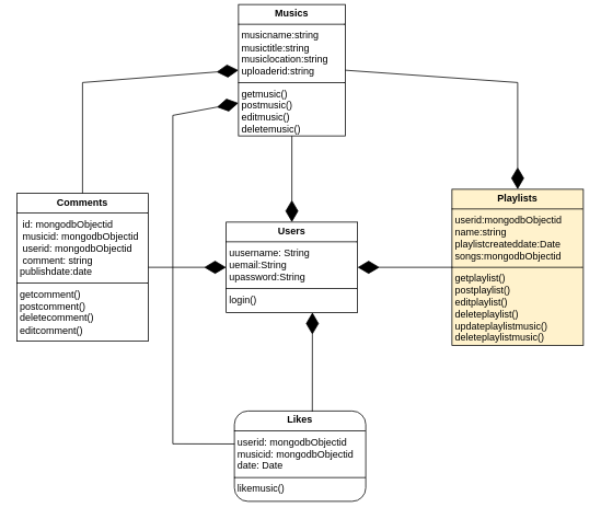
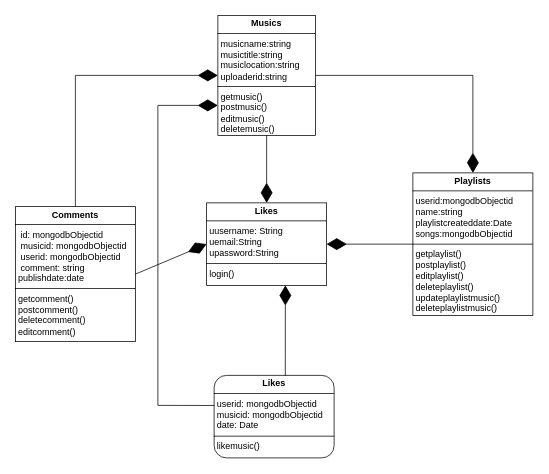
- <mxCell id="3" value="&lt;p style=&quot;margin:0px;margin-top:4px;text-align:center;&quot;&gt;&lt;b&gt;Musics&lt;/b&gt;&lt;/p&gt;&lt;hr size=&quot;1&quot; style=&quot;border-style:solid;&quot;&gt;&lt;p style=&quot;margin:0px;margin-left:4px;&quot;&gt;musicname:string&lt;/p&gt;&lt;p style=&quot;margin:0px;margin-left:4px;&quot;&gt;musictitle:string&lt;/p&gt;&lt;p style=&quot;margin:0px;margin-left:4px;&quot;&gt;musiclocation:string&lt;/p&gt;&lt;p style=&quot;margin:0px;margin-left:4px;&quot;&gt;uploaderid:string&lt;/p&gt;&lt;hr size=&quot;1&quot; style=&quot;border-style:solid;&quot;&gt;&lt;p style=&quot;margin:0px;margin-left:4px;&quot;&gt;getmusic()&lt;/p&gt;&lt;p style=&quot;margin:0px;margin-left:4px;&quot;&gt;postmusic()&lt;/p&gt;&lt;p style=&quot;margin:0px;margin-left:4px;&quot;&gt;editmusic()&lt;/p&gt;&lt;p style=&quot;margin:0px;margin-left:4px;&quot;&gt;deletemusic()&lt;/p&gt;" style="verticalAlign=top;align=left;overflow=fill;html=1;whiteSpace=wrap;" parent="1" vertex="1"><mxGeometry x="290" y="5" width="130" height="160" as="geometry" /></mxCell>
+ <mxCell id="3" value="&lt;p style=&quot;margin:0px;margin-top:4px;text-align:center;&quot;&gt;&lt;b&gt;Musics&lt;/b&gt;&lt;/p&gt;&lt;hr size=&quot;1&quot; style=&quot;border-style:solid;&quot;&gt;&lt;p style=&quot;margin:0px;margin-left:4px;&quot;&gt;musicname:string&lt;/p&gt;&lt;p style=&quot;margin:0px;margin-left:4px;&quot;&gt;musictitle:string&lt;/p&gt;&lt;p style=&quot;margin:0px;margin-left:4px;&quot;&gt;musiclocation:string&lt;/p&gt;&lt;p style=&quot;margin:0px;margin-left:4px;&quot;&gt;uploaderid:string&lt;/p&gt;&lt;hr size=&quot;1&quot; style=&quot;border-style:solid;&quot;&gt;&lt;p style=&quot;margin:0px;margin-left:4px;&quot;&gt;getmusic()&lt;/p&gt;&lt;p style=&quot;margin:0px;margin-left:4px;&quot;&gt;postmusic()&lt;/p&gt;&lt;p style=&quot;margin:0px;margin-left:4px;&quot;&gt;editmusic()&lt;/p&gt;&lt;p style=&quot;margin:0px;margin-left:4px;&quot;&gt;deletemusic()&lt;/p&gt;" style="verticalAlign=top;align=left;overflow=fill;html=1;whiteSpace=wrap;" parent="1" vertex="1"><mxGeometry x="290" y="20" width="130" height="160" as="geometry" /></mxCell>
- <mxCell id="6" value="&lt;p style=&quot;margin:0px;margin-top:4px;text-align:center;&quot;&gt;&lt;b&gt;Users&lt;/b&gt;&lt;/p&gt;&lt;hr size=&quot;1&quot; style=&quot;border-style:solid;&quot;&gt;&lt;p style=&quot;margin:0px;margin-left:4px;&quot;&gt;uusername: String&lt;/p&gt;&lt;p style=&quot;margin:0px;margin-left:4px;&quot;&gt;uemail:String&lt;/p&gt;&lt;p style=&quot;margin:0px;margin-left:4px;&quot;&gt;upassword:String&lt;/p&gt;&lt;hr size=&quot;1&quot; style=&quot;border-style:solid;&quot;&gt;&lt;p style=&quot;margin:0px;margin-left:4px;&quot;&gt;login()&lt;/p&gt;" style="verticalAlign=top;align=left;overflow=fill;html=1;whiteSpace=wrap;" parent="1" vertex="1"><mxGeometry x="275" y="270" width="160" height="110" as="geometry" /></mxCell>
+ <mxCell id="6" value="&lt;p style=&quot;margin:0px;margin-top:4px;text-align:center;&quot;&gt;&lt;b&gt;Likes&lt;/b&gt;&lt;/p&gt;&lt;hr size=&quot;1&quot; style=&quot;border-style:solid;&quot;&gt;&lt;p style=&quot;margin:0px;margin-left:4px;&quot;&gt;uusername: String&lt;/p&gt;&lt;p style=&quot;margin:0px;margin-left:4px;&quot;&gt;uemail:String&lt;/p&gt;&lt;p style=&quot;margin:0px;margin-left:4px;&quot;&gt;upassword:String&lt;/p&gt;&lt;hr size=&quot;1&quot; style=&quot;border-style:solid;&quot;&gt;&lt;p style=&quot;margin:0px;margin-left:4px;&quot;&gt;login()&lt;/p&gt;" style="verticalAlign=top;align=left;overflow=fill;html=1;whiteSpace=wrap;" parent="1" vertex="1"><mxGeometry x="275" y="270" width="160" height="110" as="geometry" /></mxCell>
- <mxCell id="2" value="&lt;p style=&quot;margin:0px;margin-top:4px;text-align:center;&quot;&gt;&lt;b&gt;Comments&lt;/b&gt;&lt;/p&gt;&lt;hr size=&quot;1&quot; style=&quot;border-style:solid;&quot;&gt;&lt;p style=&quot;margin:0px;margin-left:4px;&quot;&gt;&amp;nbsp;id: mongodbObjectid&lt;/p&gt;&lt;p style=&quot;margin:0px;margin-left:4px;&quot;&gt;&amp;nbsp;musicid:&amp;nbsp;&lt;span style=&quot;background-color: transparent; color: light-dark(rgb(0, 0, 0), rgb(255, 255, 255));&quot;&gt;mongodbObjectid&lt;/span&gt;&lt;/p&gt;&lt;p style=&quot;margin:0px;margin-left:4px;&quot;&gt;&amp;nbsp;userid:&amp;nbsp;&lt;span style=&quot;background-color: transparent; color: light-dark(rgb(0, 0, 0), rgb(255, 255, 255));&quot;&gt;mongodbObjectid&lt;/span&gt;&lt;/p&gt;&lt;p style=&quot;margin:0px;margin-left:4px;&quot;&gt;&amp;nbsp;comment: string&lt;/p&gt;&lt;p style=&quot;margin:0px;margin-left:4px;&quot;&gt;publishdate:date&lt;/p&gt;&lt;hr size=&quot;1&quot; style=&quot;border-style:solid;&quot;&gt;&lt;p style=&quot;margin:0px;margin-left:4px;&quot;&gt;getcomment()&lt;/p&gt;&lt;p style=&quot;margin:0px;margin-left:4px;&quot;&gt;postcomment()&lt;/p&gt;&lt;p style=&quot;margin:0px;margin-left:4px;&quot;&gt;deletecomment()&lt;/p&gt;&lt;p style=&quot;margin:0px;margin-left:4px;&quot;&gt;editcomment()&lt;/p&gt;" style="verticalAlign=top;align=left;overflow=fill;html=1;whiteSpace=wrap;" parent="1" vertex="1"><mxGeometry x="20" y="235" width="160" height="180" as="geometry" /></mxCell>
+ <mxCell id="2" value="&lt;p style=&quot;margin:0px;margin-top:4px;text-align:center;&quot;&gt;&lt;b&gt;Comments&lt;/b&gt;&lt;/p&gt;&lt;hr size=&quot;1&quot; style=&quot;border-style:solid;&quot;&gt;&lt;p style=&quot;margin:0px;margin-left:4px;&quot;&gt;&amp;nbsp;id: mongodbObjectid&lt;/p&gt;&lt;p style=&quot;margin:0px;margin-left:4px;&quot;&gt;&amp;nbsp;musicid:&amp;nbsp;&lt;span style=&quot;background-color: transparent; color: light-dark(rgb(0, 0, 0), rgb(255, 255, 255));&quot;&gt;mongodbObjectid&lt;/span&gt;&lt;/p&gt;&lt;p style=&quot;margin:0px;margin-left:4px;&quot;&gt;&amp;nbsp;userid:&amp;nbsp;&lt;span style=&quot;background-color: transparent; color: light-dark(rgb(0, 0, 0), rgb(255, 255, 255));&quot;&gt;mongodbObjectid&lt;/span&gt;&lt;/p&gt;&lt;p style=&quot;margin:0px;margin-left:4px;&quot;&gt;&amp;nbsp;comment: string&lt;/p&gt;&lt;p style=&quot;margin:0px;margin-left:4px;&quot;&gt;publishdate:date&lt;/p&gt;&lt;hr size=&quot;1&quot; style=&quot;border-style:solid;&quot;&gt;&lt;p style=&quot;margin:0px;margin-left:4px;&quot;&gt;getcomment()&lt;/p&gt;&lt;p style=&quot;margin:0px;margin-left:4px;&quot;&gt;postcomment()&lt;/p&gt;&lt;p style=&quot;margin:0px;margin-left:4px;&quot;&gt;deletecomment()&lt;/p&gt;&lt;p style=&quot;margin:0px;margin-left:4px;&quot;&gt;editcomment()&lt;/p&gt;" style="verticalAlign=top;align=left;overflow=fill;html=1;whiteSpace=wrap;" parent="1" vertex="1"><mxGeometry x="20" y="275" width="160" height="180" as="geometry" /></mxCell>
- <mxCell id="4" value="&lt;p style=&quot;margin:0px;margin-top:4px;text-align:center;&quot;&gt;&lt;b&gt;Playlists&lt;/b&gt;&lt;/p&gt;&lt;hr size=&quot;1&quot; style=&quot;border-style:solid;&quot;&gt;&lt;p style=&quot;margin:0px;margin-left:4px;&quot;&gt;userid:&lt;span style=&quot;background-color: transparent; color: light-dark(rgb(0, 0, 0), rgb(255, 255, 255));&quot;&gt;mongodbObjectid&lt;/span&gt;&lt;/p&gt;&lt;p style=&quot;margin:0px;margin-left:4px;&quot;&gt;&lt;span style=&quot;background-color: transparent; color: light-dark(rgb(0, 0, 0), rgb(255, 255, 255));&quot;&gt;name:string&lt;/span&gt;&lt;/p&gt;&lt;p style=&quot;margin:0px;margin-left:4px;&quot;&gt;&lt;span style=&quot;background-color: transparent; color: light-dark(rgb(0, 0, 0), rgb(255, 255, 255));&quot;&gt;playlistcreateddate:Date&lt;br&gt;&lt;/span&gt;songs:&lt;span style=&quot;color: light-dark(rgb(0, 0, 0), rgb(255, 255, 255)); background-color: transparent;&quot;&gt;mongodbObjectid&lt;/span&gt;&lt;span style=&quot;background-color: transparent; color: light-dark(rgb(0, 0, 0), rgb(255, 255, 255));&quot;&gt;&lt;/span&gt;&lt;/p&gt;&lt;hr size=&quot;1&quot; style=&quot;border-style:solid;&quot;&gt;&lt;p style=&quot;margin: 0px 0px 0px 4px;&quot;&gt;getplaylist()&lt;/p&gt;&lt;p style=&quot;margin: 0px 0px 0px 4px;&quot;&gt;postplaylist()&lt;/p&gt;&lt;p style=&quot;margin: 0px 0px 0px 4px;&quot;&gt;editplaylist()&lt;/p&gt;&lt;p style=&quot;margin: 0px 0px 0px 4px;&quot;&gt;deleteplaylist()&lt;/p&gt;&lt;p style=&quot;margin: 0px 0px 0px 4px;&quot;&gt;updateplaylistmusic()&lt;/p&gt;&lt;p style=&quot;margin: 0px 0px 0px 4px;&quot;&gt;deleteplaylistmusic()&lt;/p&gt;" style="verticalAlign=top;align=left;overflow=fill;html=1;whiteSpace=wrap;fillColor=#fff2cc;" parent="1" vertex="1"><mxGeometry x="550" y="230" width="160" height="190" as="geometry" /></mxCell>
+ <mxCell id="4" value="&lt;p style=&quot;margin:0px;margin-top:4px;text-align:center;&quot;&gt;&lt;b&gt;Playlists&lt;/b&gt;&lt;/p&gt;&lt;hr size=&quot;1&quot; style=&quot;border-style:solid;&quot;&gt;&lt;p style=&quot;margin:0px;margin-left:4px;&quot;&gt;userid:&lt;span style=&quot;background-color: transparent; color: light-dark(rgb(0, 0, 0), rgb(255, 255, 255));&quot;&gt;mongodbObjectid&lt;/span&gt;&lt;/p&gt;&lt;p style=&quot;margin:0px;margin-left:4px;&quot;&gt;&lt;span style=&quot;background-color: transparent; color: light-dark(rgb(0, 0, 0), rgb(255, 255, 255));&quot;&gt;name:string&lt;/span&gt;&lt;/p&gt;&lt;p style=&quot;margin:0px;margin-left:4px;&quot;&gt;&lt;span style=&quot;background-color: transparent; color: light-dark(rgb(0, 0, 0), rgb(255, 255, 255));&quot;&gt;playlistcreateddate:Date&lt;br&gt;&lt;/span&gt;songs:&lt;span style=&quot;color: light-dark(rgb(0, 0, 0), rgb(255, 255, 255)); background-color: transparent;&quot;&gt;mongodbObjectid&lt;/span&gt;&lt;span style=&quot;background-color: transparent; color: light-dark(rgb(0, 0, 0), rgb(255, 255, 255));&quot;&gt;&lt;/span&gt;&lt;/p&gt;&lt;hr size=&quot;1&quot; style=&quot;border-style:solid;&quot;&gt;&lt;p style=&quot;margin: 0px 0px 0px 4px;&quot;&gt;getplaylist()&lt;/p&gt;&lt;p style=&quot;margin: 0px 0px 0px 4px;&quot;&gt;postplaylist()&lt;/p&gt;&lt;p style=&quot;margin: 0px 0px 0px 4px;&quot;&gt;editplaylist()&lt;/p&gt;&lt;p style=&quot;margin: 0px 0px 0px 4px;&quot;&gt;deleteplaylist()&lt;/p&gt;&lt;p style=&quot;margin: 0px 0px 0px 4px;&quot;&gt;updateplaylistmusic()&lt;/p&gt;&lt;p style=&quot;margin: 0px 0px 0px 4px;&quot;&gt;deleteplaylistmusic()&lt;/p&gt;" style="verticalAlign=top;align=left;overflow=fill;html=1;whiteSpace=wrap;" parent="1" vertex="1"><mxGeometry x="550" y="230" width="160" height="190" as="geometry" /></mxCell>
